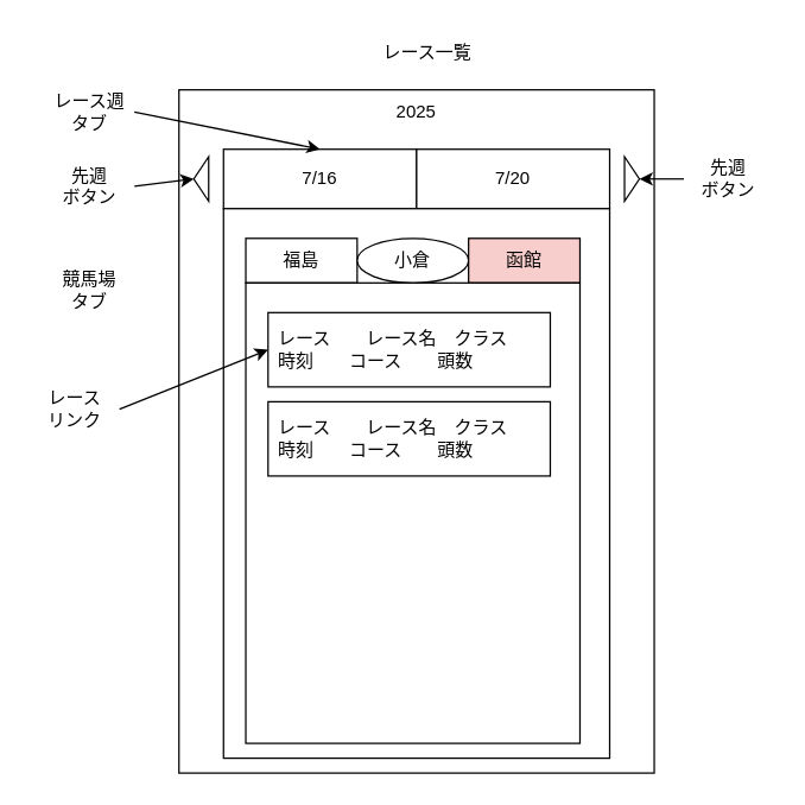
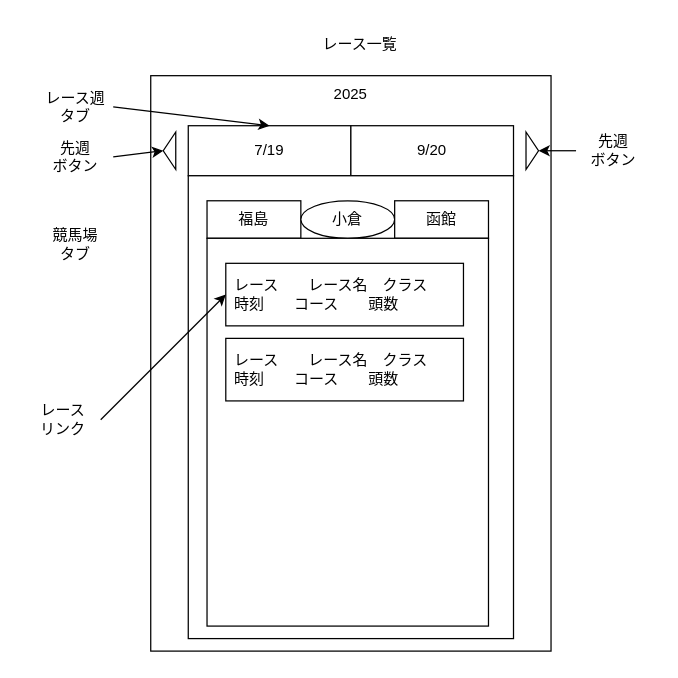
- <mxCell id="21" value="レース週&lt;div&gt;タブ&lt;/div&gt;" style="text;html=1;align=center;verticalAlign=middle;whiteSpace=wrap;rounded=0;" vertex="1" parent="1"><mxGeometry x="30" y="60" width="60" height="30" as="geometry" /></mxCell>
+ <mxCell id="21" value="レース週&lt;div&gt;タブ&lt;/div&gt;" style="text;html=1;align=center;verticalAlign=middle;whiteSpace=wrap;rounded=0;" vertex="1" parent="1"><mxGeometry x="30" y="70" width="60" height="30" as="geometry" /></mxCell>
- <mxCell id="4" value="7/16" style="rounded=0;whiteSpace=wrap;html=1;" vertex="1" parent="1"><mxGeometry x="150" y="100" width="130" height="40" as="geometry" /></mxCell>
+ <mxCell id="4" value="7/19" style="rounded=0;whiteSpace=wrap;html=1;" vertex="1" parent="1"><mxGeometry x="150" y="100" width="130" height="40" as="geometry" /></mxCell>
- <mxCell id="5" value="&lt;span style=&quot;color: rgb(0, 0, 0);&quot;&gt;7/20&lt;/span&gt;" style="rounded=0;whiteSpace=wrap;html=1;" vertex="1" parent="1"><mxGeometry x="280" y="100" width="130" height="40" as="geometry" /></mxCell>
+ <mxCell id="5" value="&lt;span style=&quot;color: rgb(0, 0, 0);&quot;&gt;9/20&lt;/span&gt;" style="rounded=0;whiteSpace=wrap;html=1;" vertex="1" parent="1"><mxGeometry x="280" y="100" width="130" height="40" as="geometry" /></mxCell>
- <mxCell id="11" value="函館" style="rounded=0;whiteSpace=wrap;html=1;fillColor=#f8cecc;" vertex="1" parent="1"><mxGeometry x="315" y="160" width="75" height="30" as="geometry" /></mxCell>
+ <mxCell id="11" value="函館" style="rounded=0;whiteSpace=wrap;html=1;" vertex="1" parent="1"><mxGeometry x="315" y="160" width="75" height="30" as="geometry" /></mxCell>
- <mxCell id="28" value="レース&lt;div&gt;リンク&lt;/div&gt;" style="text;html=1;align=center;verticalAlign=middle;whiteSpace=wrap;rounded=0;" vertex="1" parent="1"><mxGeometry x="20" y="260" width="60" height="30" as="geometry" /></mxCell>
+ <mxCell id="28" value="レース&lt;div&gt;リンク&lt;/div&gt;" style="text;html=1;align=center;verticalAlign=middle;whiteSpace=wrap;rounded=0;" vertex="1" parent="1"><mxGeometry x="20" y="320" width="60" height="30" as="geometry" /></mxCell>
